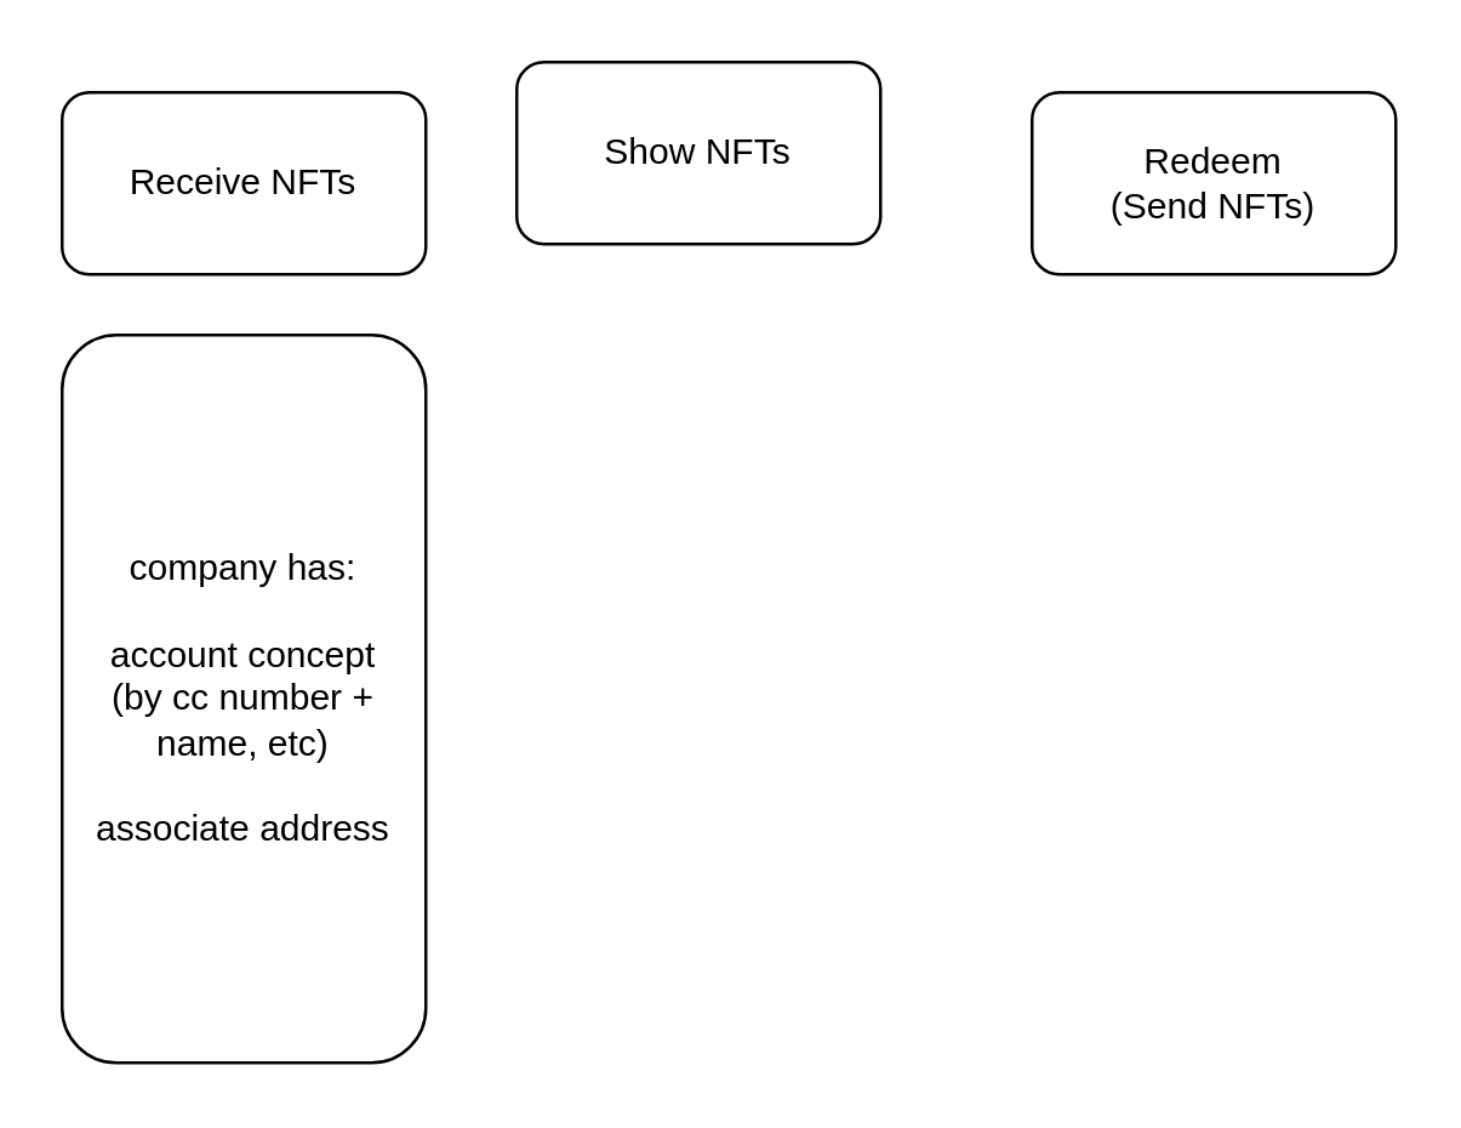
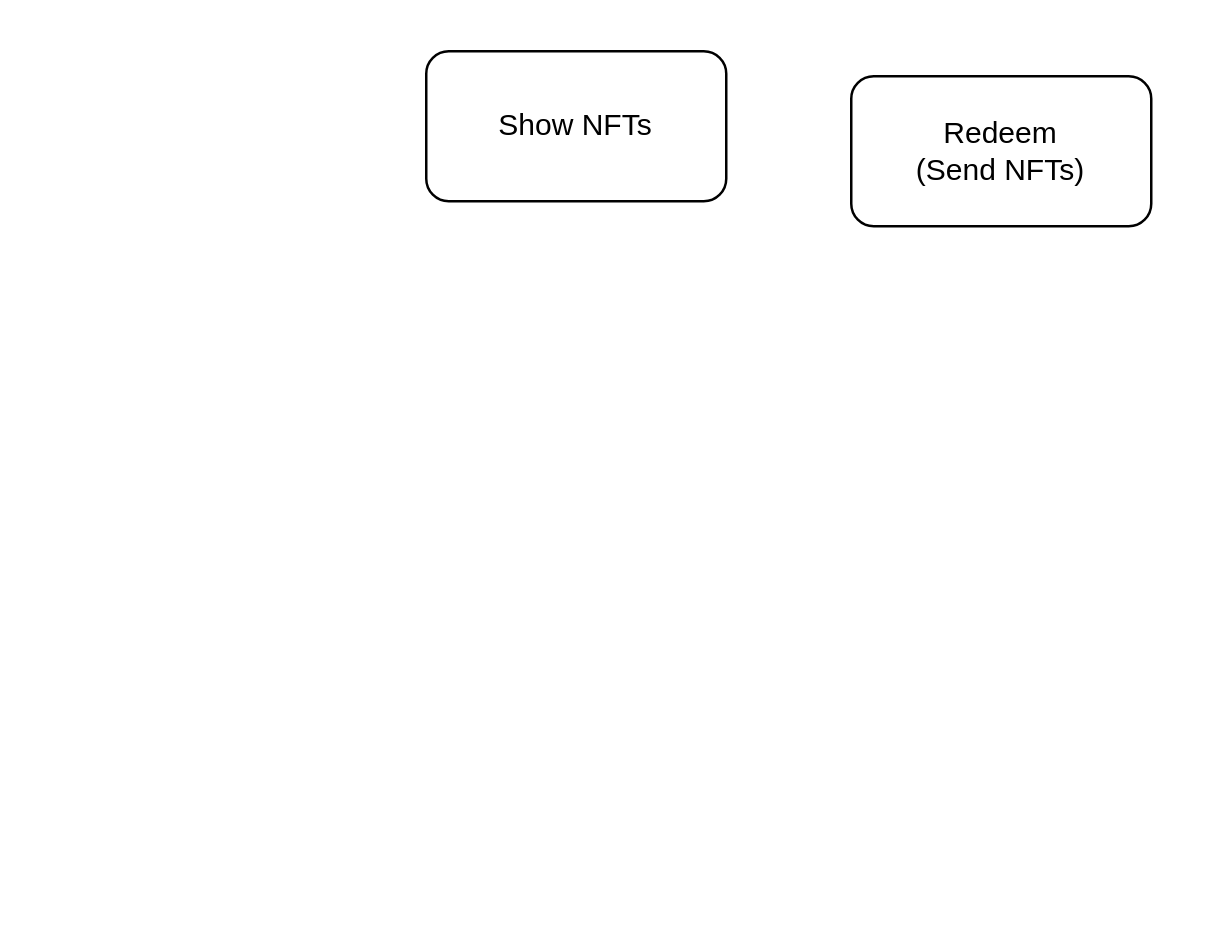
- <mxCell id="4" value="Receive NFTs" style="rounded=1;whiteSpace=wrap;html=1;" vertex="1" parent="1"><mxGeometry x="20" y="30" width="120" height="60" as="geometry" /></mxCell>
- <mxCell id="5" value="company has:&lt;br&gt;&lt;br&gt;account concept&lt;br&gt;(by cc number + name, etc)&lt;br&gt;&lt;br&gt;associate address" style="rounded=1;whiteSpace=wrap;html=1;" vertex="1" parent="1"><mxGeometry x="20" y="110" width="120" height="240" as="geometry" /></mxCell>
